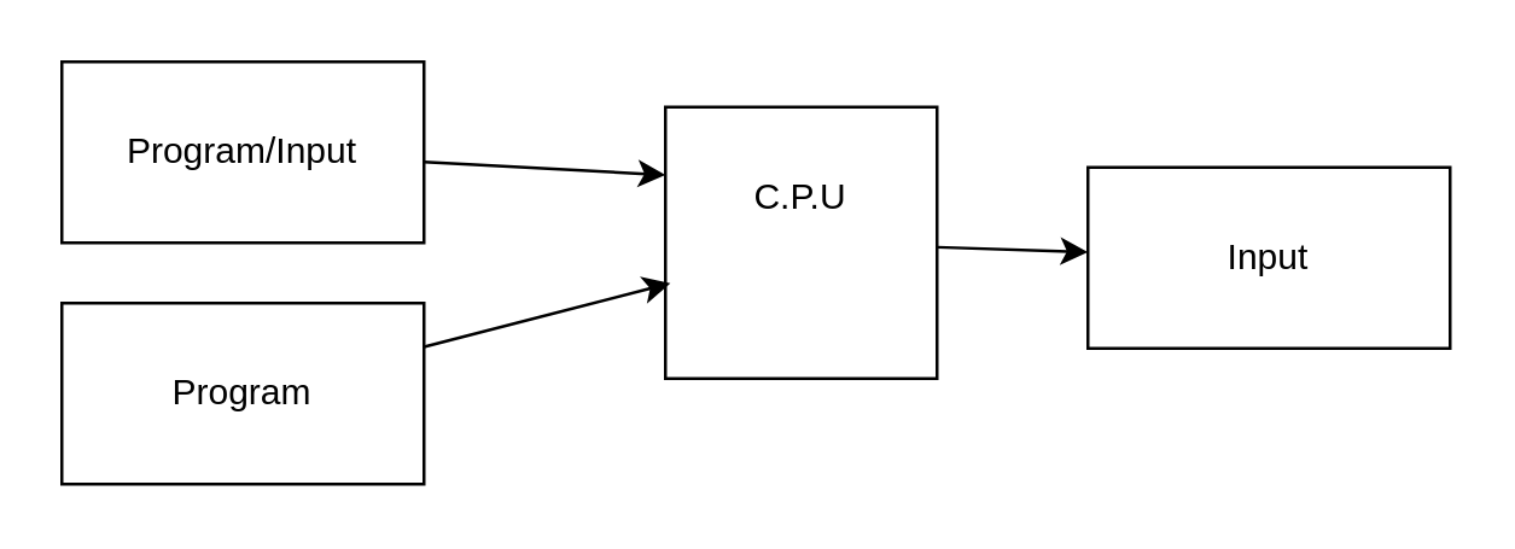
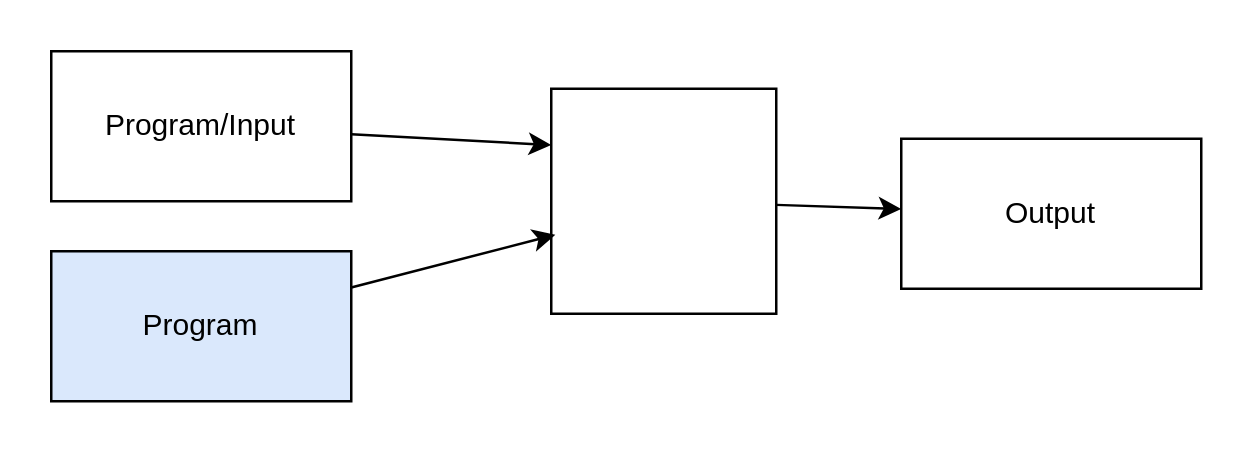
- <mxCell id="4" value="C.P.U" style="text;html=1;align=center;verticalAlign=middle;whiteSpace=wrap;rounded=0;" parent="1" vertex="1"><mxGeometry x="235" y="50" width="60" height="30" as="geometry" /></mxCell>
- <mxCell id="5" value="Input" style="whiteSpace=wrap;html=1;" parent="1" vertex="1"><mxGeometry x="360" y="55" width="120" height="60" as="geometry" /></mxCell>
+ <mxCell id="5" value="Output" style="whiteSpace=wrap;html=1;" parent="1" vertex="1"><mxGeometry x="360" y="55" width="120" height="60" as="geometry" /></mxCell>
- <mxCell id="8" value="Program" style="whiteSpace=wrap;html=1;" parent="1" vertex="1"><mxGeometry x="20" y="100" width="120" height="60" as="geometry" /></mxCell>
+ <mxCell id="8" value="Program" style="whiteSpace=wrap;html=1;fillColor=#dae8fc;" parent="1" vertex="1"><mxGeometry x="20" y="100" width="120" height="60" as="geometry" /></mxCell>
